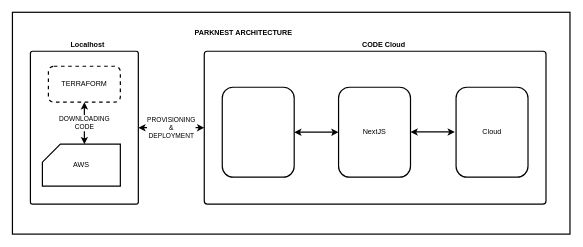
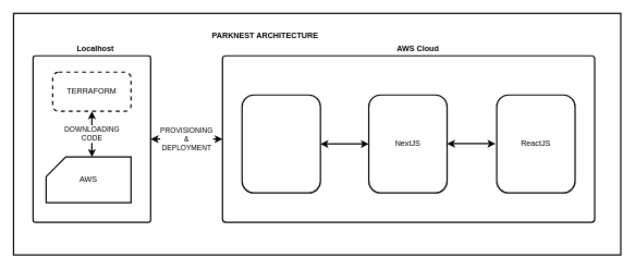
- <mxCell id="9" value="CODE Cloud" style="text;html=1;align=center;verticalAlign=middle;resizable=0;points=[];autosize=1;strokeColor=none;fillColor=none;strokeWidth=2;fontStyle=1" parent="1" vertex="1"><mxGeometry x="594" y="60" width="90" height="30" as="geometry" /></mxCell>
+ <mxCell id="9" value="AWS Cloud" style="text;html=1;align=center;verticalAlign=middle;resizable=0;points=[];autosize=1;strokeColor=none;fillColor=none;strokeWidth=2;fontStyle=1" parent="1" vertex="1"><mxGeometry x="594" y="60" width="90" height="30" as="geometry" /></mxCell>
- <mxCell id="7" value="Cloud" style="rounded=1;whiteSpace=wrap;html=1;strokeWidth=2;fillColor=none;" parent="1" vertex="1"><mxGeometry x="760" y="145" width="120" height="150" as="geometry" /></mxCell>
+ <mxCell id="7" value="ReactJS" style="rounded=1;whiteSpace=wrap;html=1;strokeWidth=2;fillColor=none;" parent="1" vertex="1"><mxGeometry x="760" y="145" width="120" height="150" as="geometry" /></mxCell>
